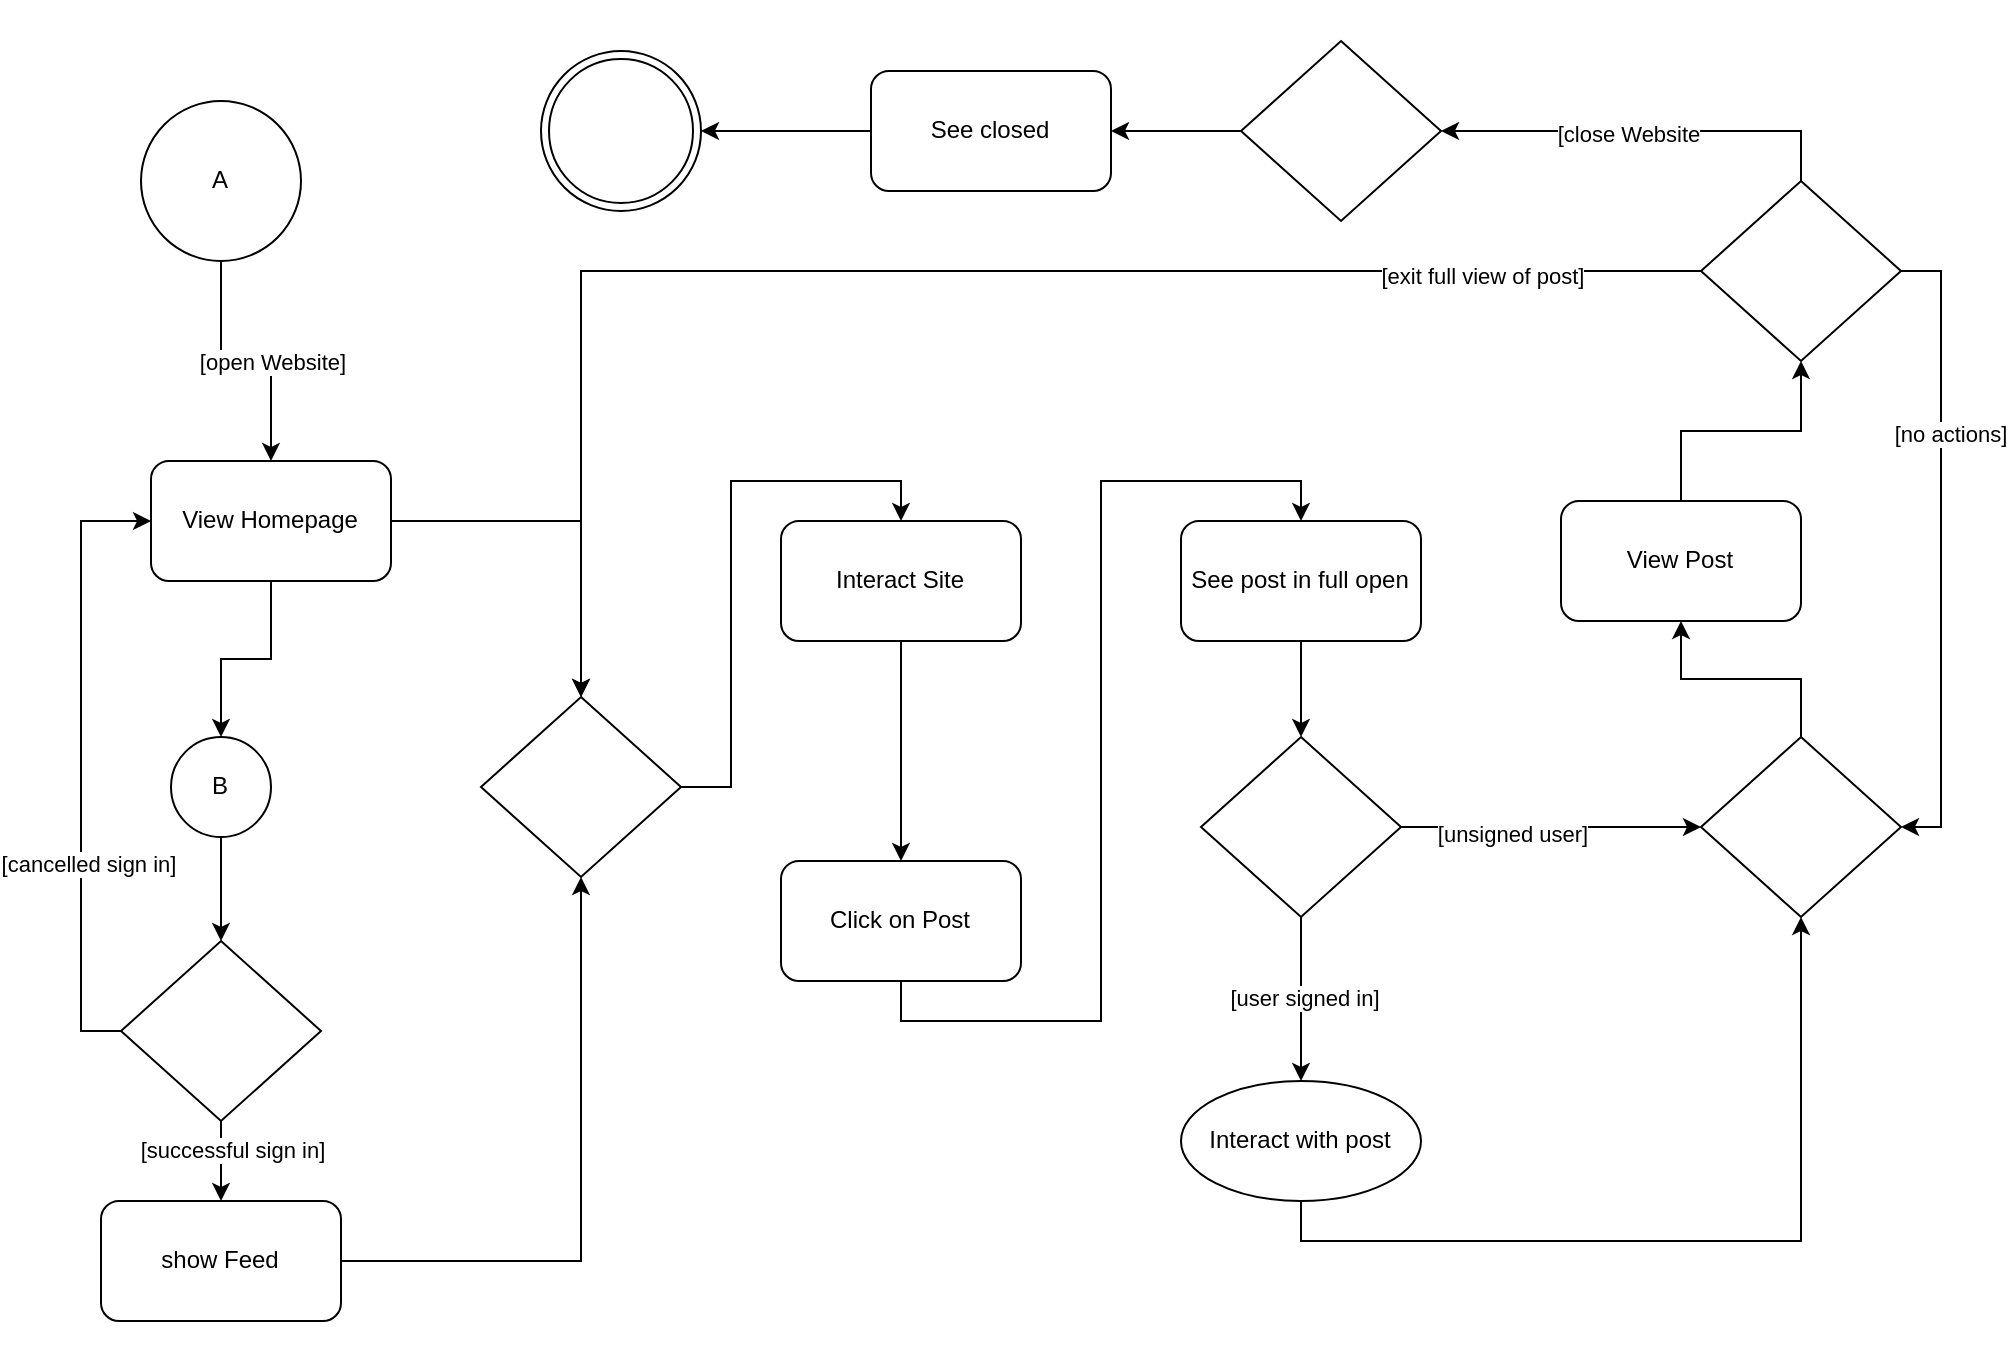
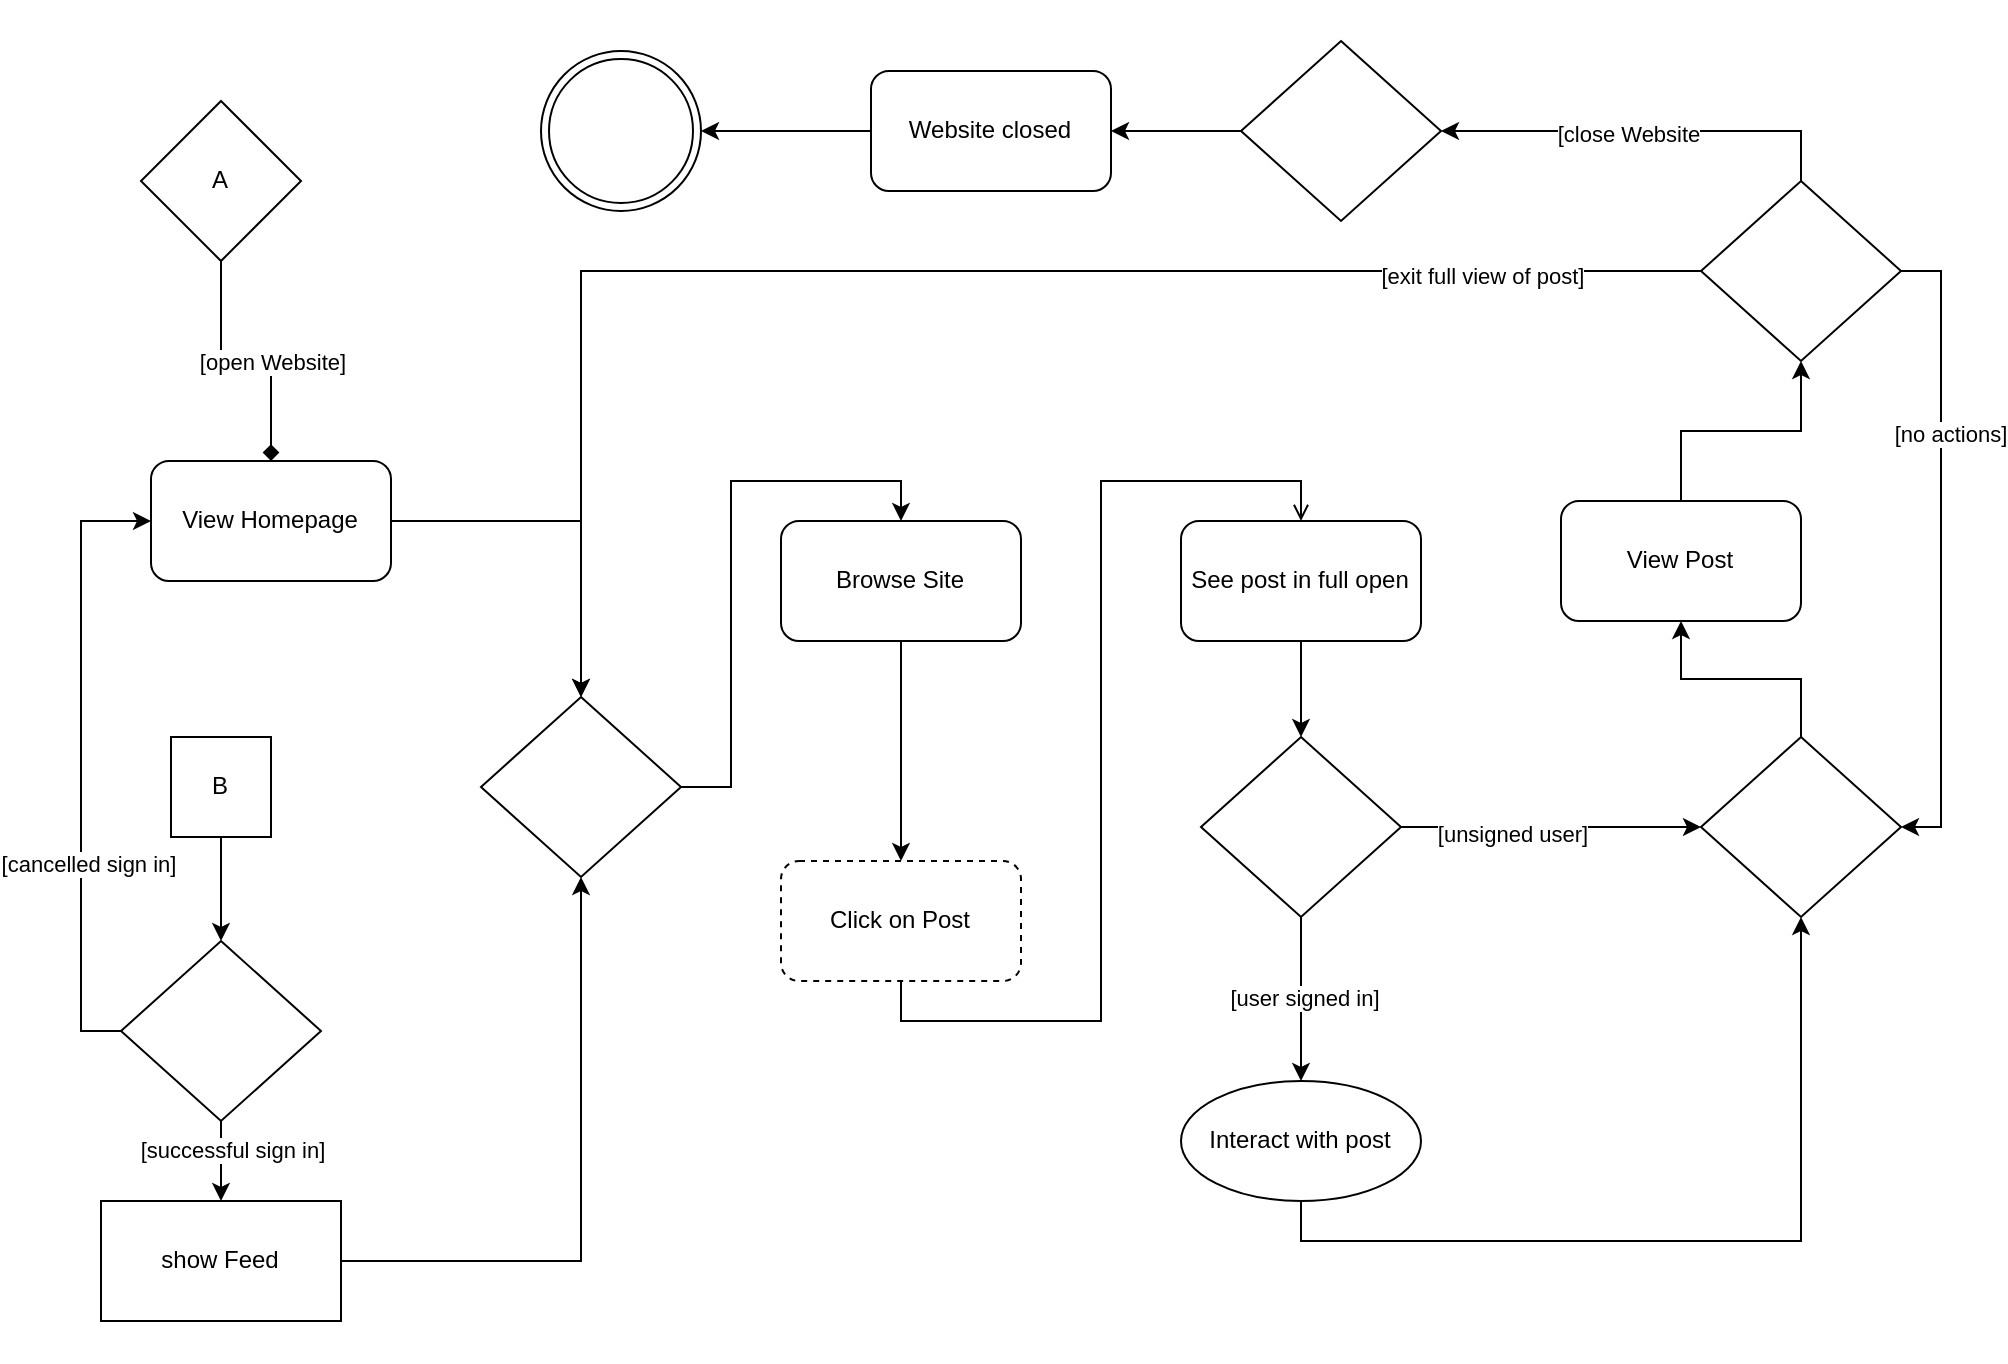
- <mxCell id="46" value="See closed" style="rounded=1;whiteSpace=wrap;html=1;" vertex="1" parent="1"><mxGeometry x="405" y="35" width="120" height="60" as="geometry" /></mxCell>
+ <mxCell id="46" value="Website closed" style="rounded=1;whiteSpace=wrap;html=1;" vertex="1" parent="1"><mxGeometry x="405" y="35" width="120" height="60" as="geometry" /></mxCell>
- <mxCell id="4" value="A" style="ellipse;whiteSpace=wrap;html=1;aspect=fixed;" vertex="1" parent="1"><mxGeometry x="40" y="50" width="80" height="80" as="geometry" /></mxCell>
+ <mxCell id="4" value="A" style="rhombus;whiteSpace=wrap;html=1;aspect=fixed;" vertex="1" parent="1"><mxGeometry x="40" y="50" width="80" height="80" as="geometry" /></mxCell>
- <mxCell id="2" style="edgeStyle=orthogonalEdgeStyle;rounded=0;orthogonalLoop=1;jettySize=auto;html=1;exitX=0.5;exitY=1;exitDx=0;exitDy=0;entryX=0.5;entryY=0;entryDx=0;entryDy=0;" edge="1" parent="1" source="4" target="7"><mxGeometry relative="1" as="geometry" /></mxCell>
+ <mxCell id="2" style="edgeStyle=orthogonalEdgeStyle;rounded=0;orthogonalLoop=1;jettySize=auto;html=1;exitX=0.5;exitY=1;exitDx=0;exitDy=0;entryX=0.5;entryY=0;entryDx=0;entryDy=0;endArrow=diamond;" edge="1" parent="1" source="4" target="7"><mxGeometry relative="1" as="geometry" /></mxCell>
- <mxCell id="21" style="edgeStyle=orthogonalEdgeStyle;rounded=0;orthogonalLoop=1;jettySize=auto;html=1;exitX=0.5;exitY=1;exitDx=0;exitDy=0;entryX=0.5;entryY=0;entryDx=0;entryDy=0;" edge="1" parent="1" source="22" target="24"><mxGeometry relative="1" as="geometry" /></mxCell>
+ <mxCell id="21" style="edgeStyle=orthogonalEdgeStyle;rounded=0;orthogonalLoop=1;jettySize=auto;html=1;exitX=0.5;exitY=1;exitDx=0;exitDy=0;entryX=0.5;entryY=0;entryDx=0;entryDy=0;endArrow=open;" edge="1" parent="1" source="22" target="24"><mxGeometry relative="1" as="geometry" /></mxCell>
- <mxCell id="20" value="Interact Site" style="rounded=1;whiteSpace=wrap;html=1;" vertex="1" parent="1"><mxGeometry x="360" y="260" width="120" height="60" as="geometry" /></mxCell>
+ <mxCell id="20" value="Browse Site" style="rounded=1;whiteSpace=wrap;html=1;" vertex="1" parent="1"><mxGeometry x="360" y="260" width="120" height="60" as="geometry" /></mxCell>
- <mxCell id="5" style="edgeStyle=orthogonalEdgeStyle;rounded=0;orthogonalLoop=1;jettySize=auto;html=1;exitX=0.5;exitY=1;exitDx=0;exitDy=0;entryX=0.5;entryY=0;entryDx=0;entryDy=0;" edge="1" parent="1" source="7" target="9"><mxGeometry relative="1" as="geometry" /></mxCell>
- <mxCell id="9" value="B" style="ellipse;whiteSpace=wrap;html=1;aspect=fixed;" vertex="1" parent="1"><mxGeometry x="55" y="368" width="50" height="50" as="geometry" /></mxCell>
+ <mxCell id="9" value="B" style="whiteSpace=wrap;html=1;aspect=fixed;rounded=0;" vertex="1" parent="1"><mxGeometry x="55" y="368" width="50" height="50" as="geometry" /></mxCell>
- <mxCell id="22" value="Click on Post" style="rounded=1;whiteSpace=wrap;html=1;" vertex="1" parent="1"><mxGeometry x="360" y="430" width="120" height="60" as="geometry" /></mxCell>
+ <mxCell id="22" value="Click on Post" style="rounded=1;whiteSpace=wrap;html=1;dashed=1;" vertex="1" parent="1"><mxGeometry x="360" y="430" width="120" height="60" as="geometry" /></mxCell>
- <mxCell id="16" value="show Feed" style="rounded=1;whiteSpace=wrap;html=1;" vertex="1" parent="1"><mxGeometry x="20" y="600" width="120" height="60" as="geometry" /></mxCell>
+ <mxCell id="16" value="show Feed" style="whiteSpace=wrap;html=1;rounded=0;" vertex="1" parent="1"><mxGeometry x="20" y="600" width="120" height="60" as="geometry" /></mxCell>
